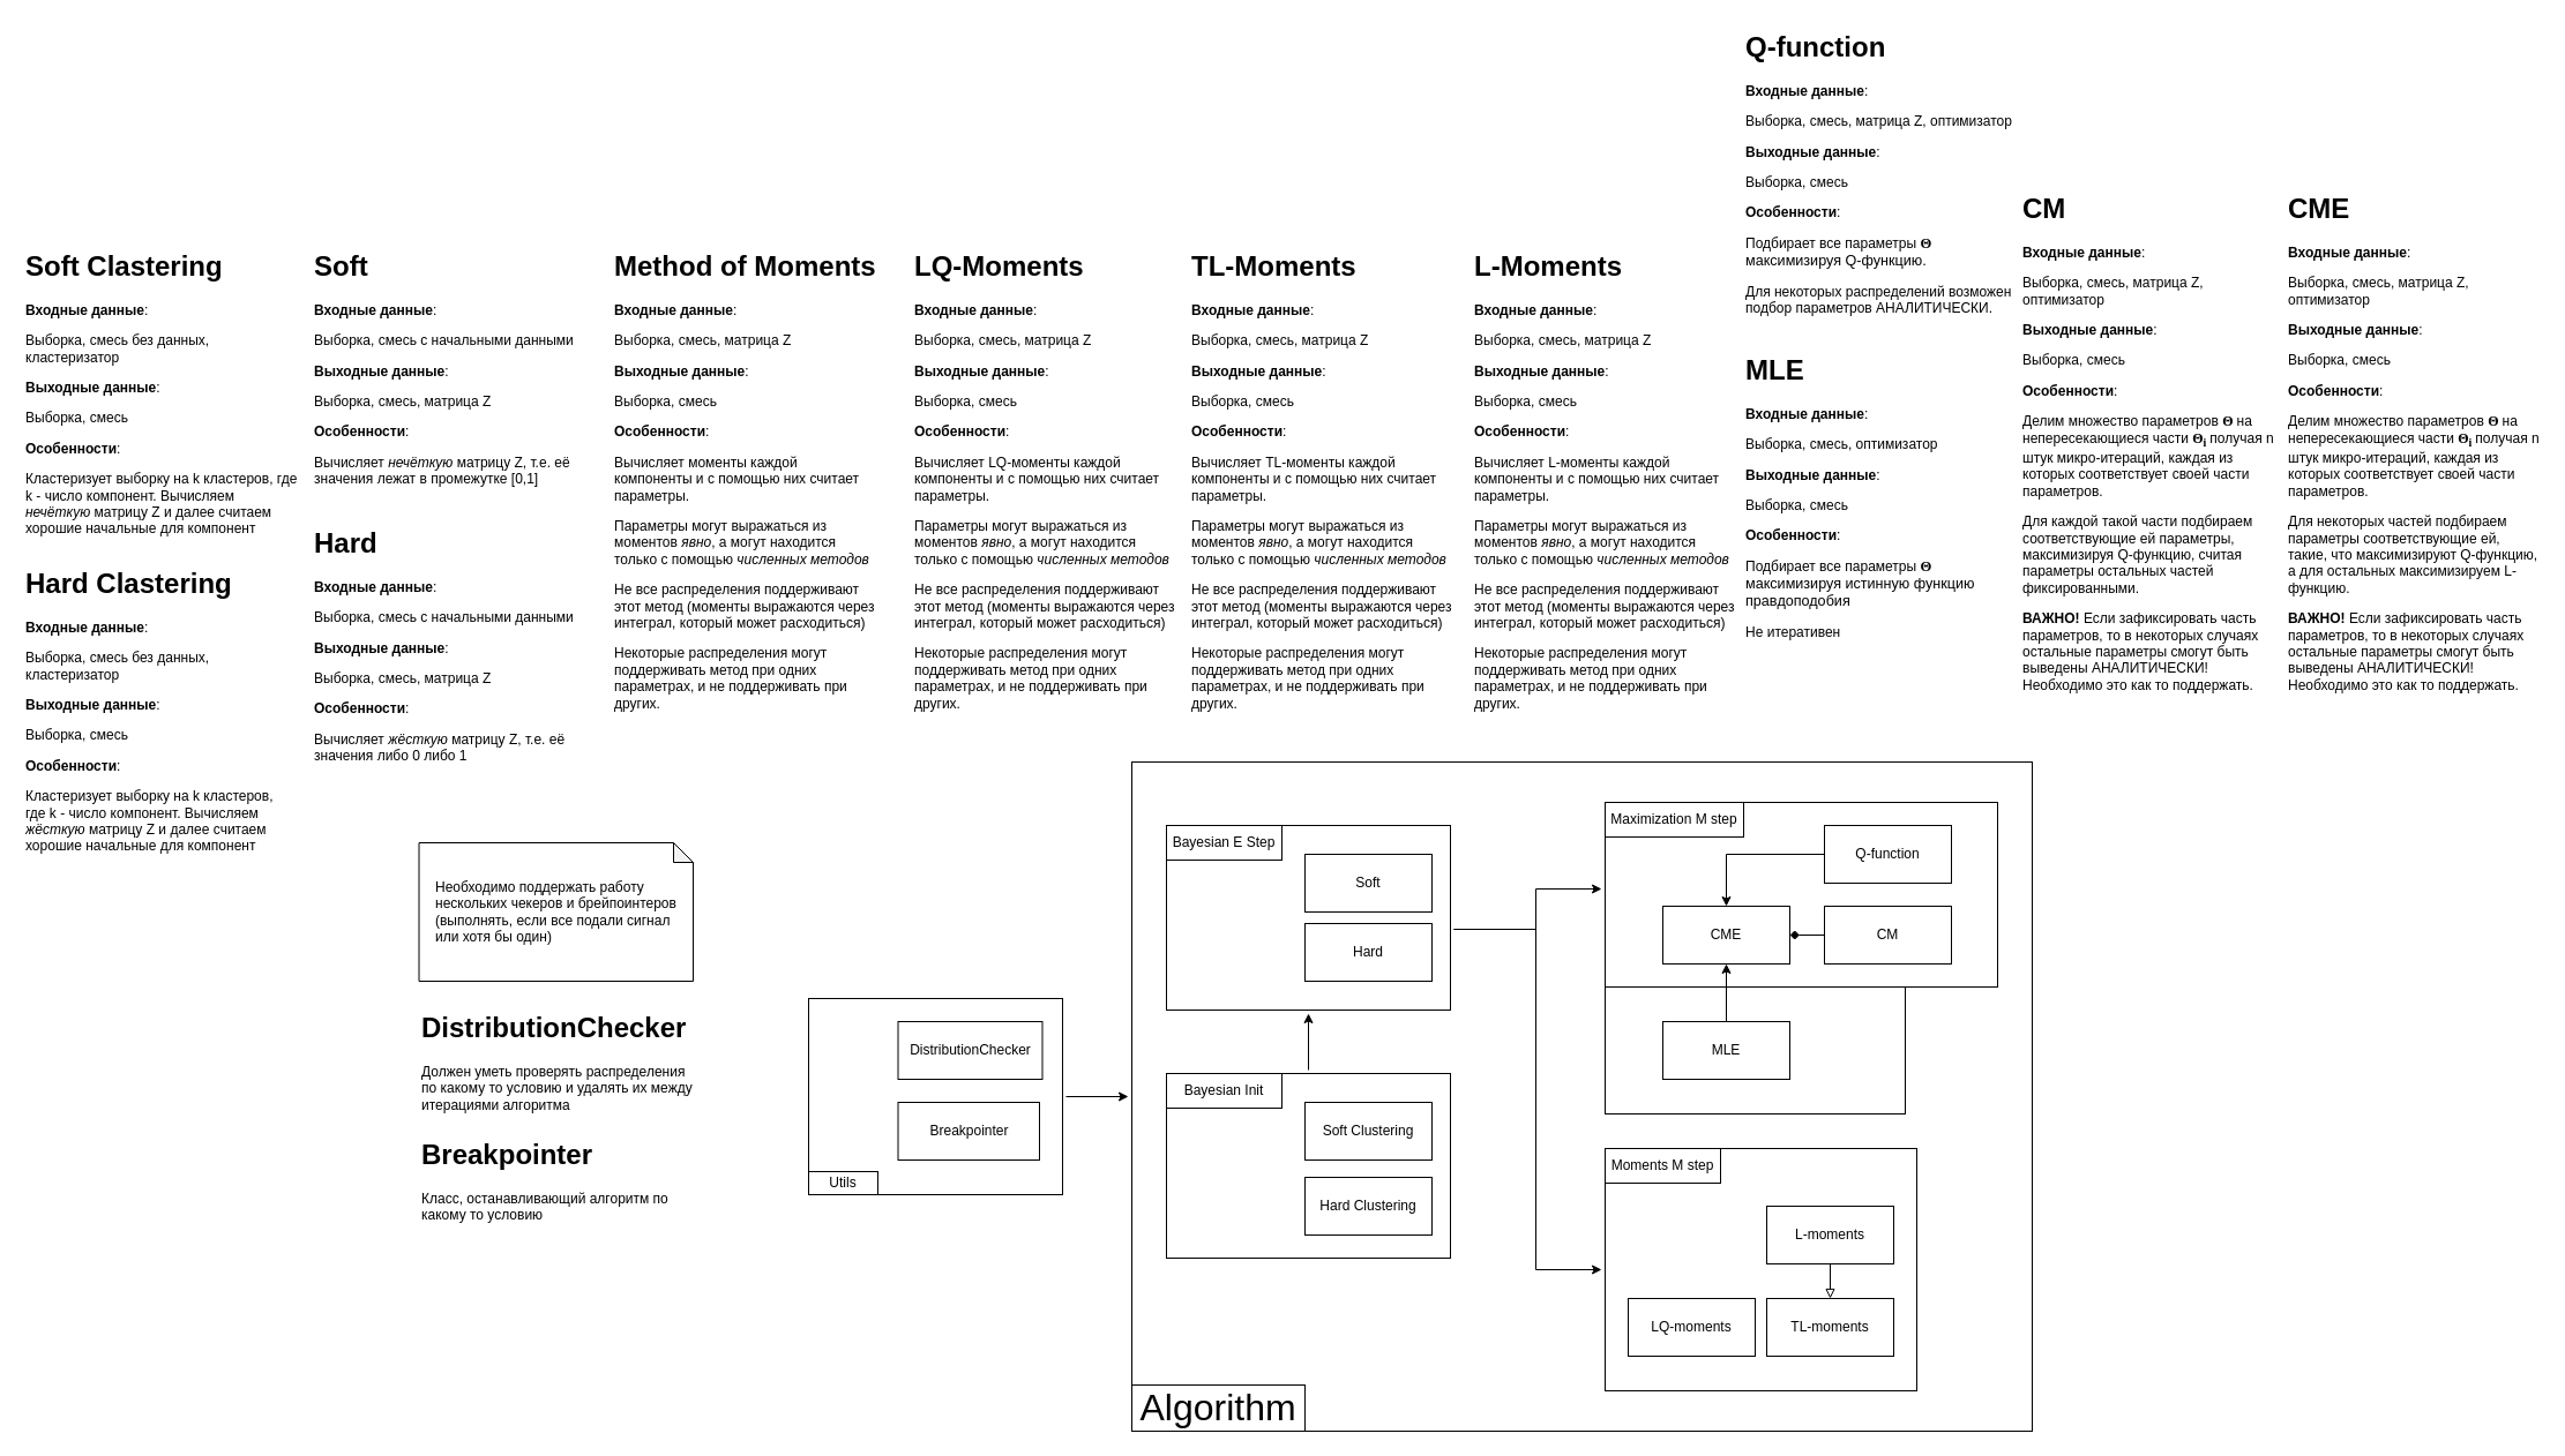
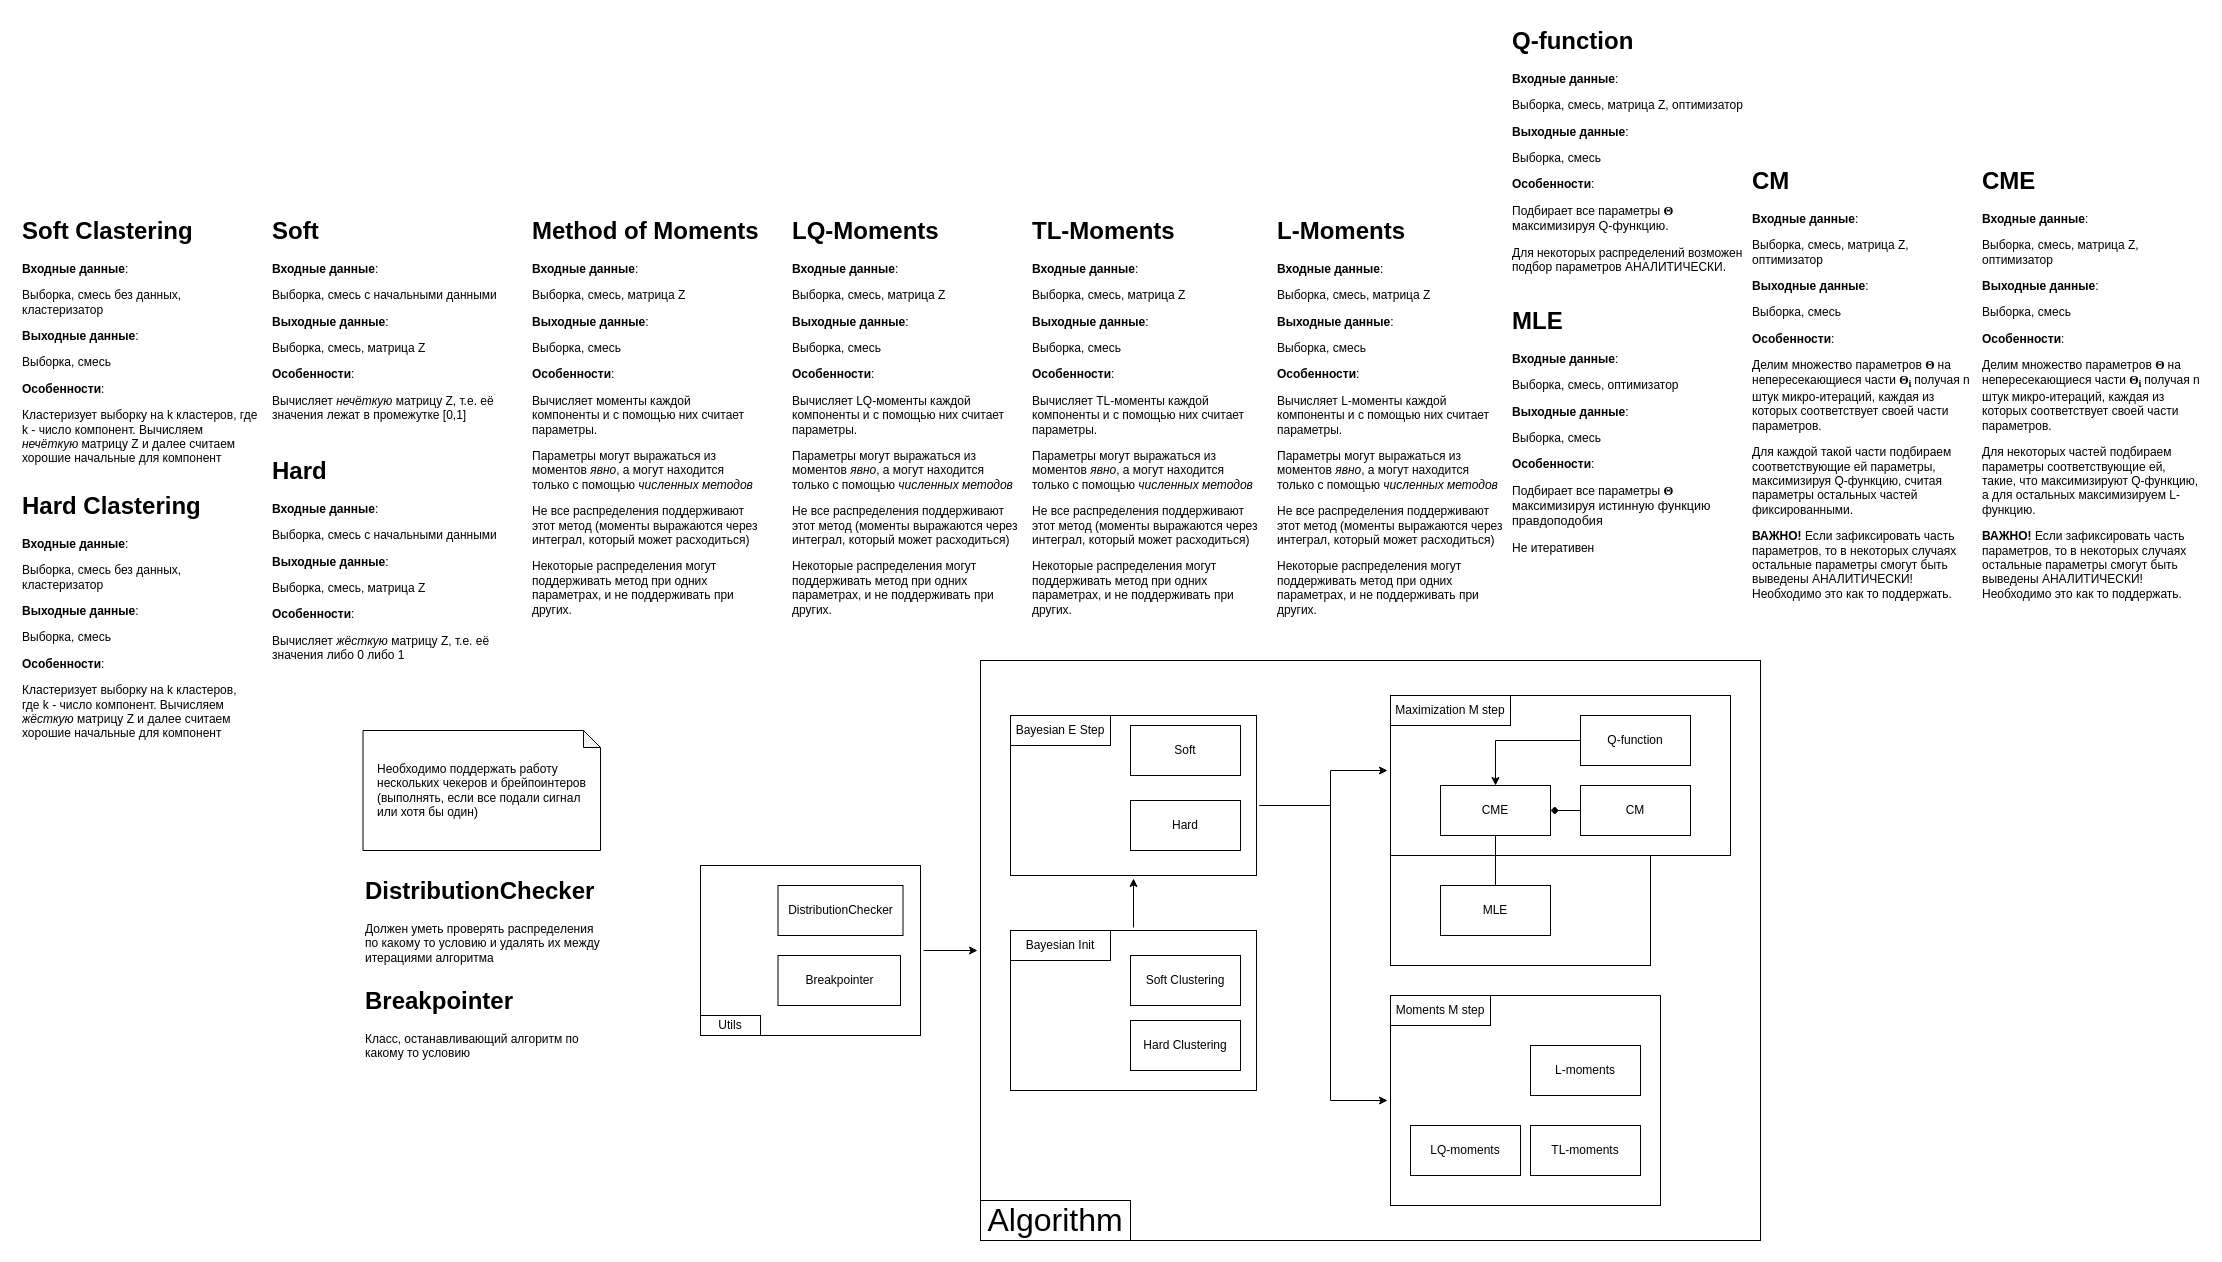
- <mxCell id="9" value="Soft" style="html=1;whiteSpace=wrap;" parent="1" vertex="1"><mxGeometry x="1130" y="740" width="110" height="50" as="geometry" /></mxCell>
+ <mxCell id="9" value="Soft" style="html=1;whiteSpace=wrap;" parent="1" vertex="1"><mxGeometry x="1130" y="725" width="110" height="50" as="geometry" /></mxCell>
- <mxCell id="23" style="edgeStyle=orthogonalEdgeStyle;rounded=0;orthogonalLoop=1;jettySize=auto;html=1;entryX=0.5;entryY=1;entryDx=0;entryDy=0;" parent="1" source="24" target="25" edge="1"><mxGeometry relative="1" as="geometry" /></mxCell>
+ <mxCell id="23" style="edgeStyle=orthogonalEdgeStyle;rounded=0;orthogonalLoop=1;jettySize=auto;html=1;entryX=0.5;entryY=1;entryDx=0;entryDy=0;endArrow=none;" parent="1" source="24" target="25" edge="1"><mxGeometry relative="1" as="geometry" /></mxCell>
- <mxCell id="15" style="edgeStyle=orthogonalEdgeStyle;rounded=0;orthogonalLoop=1;jettySize=auto;html=1;endArrow=block;endFill=0;" parent="1" source="16" target="17" edge="1"><mxGeometry relative="1" as="geometry" /></mxCell>
